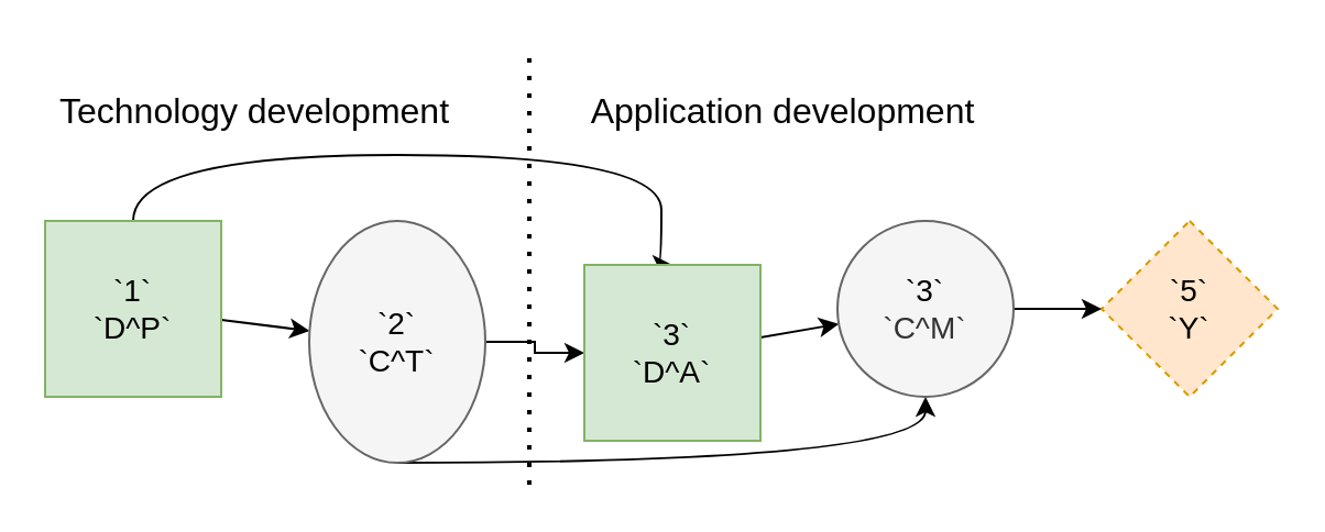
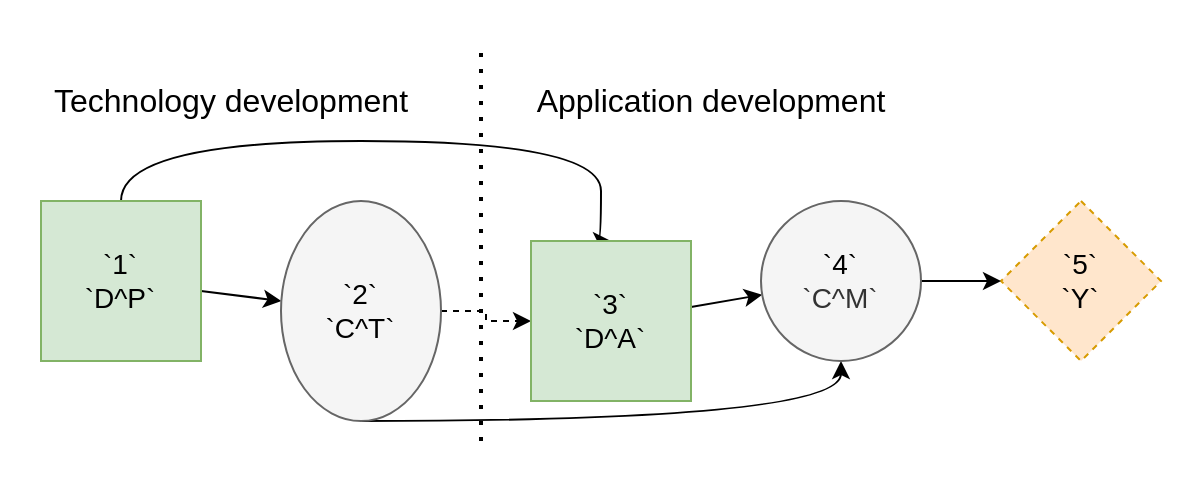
- <mxCell id="12" value="&lt;font style=&quot;font-size: 14px&quot;&gt;&lt;span style=&quot;color: rgb(0 , 0 , 0)&quot;&gt;`3`&lt;/span&gt;&lt;br&gt;`C^M`&lt;/font&gt;" style="ellipse;whiteSpace=wrap;html=1;aspect=fixed;fillColor=#f5f5f5;strokeColor=#666666;fontColor=#333333;fontSize=9;" parent="1" vertex="1"><mxGeometry x="380" y="100" width="80" height="80" as="geometry" /></mxCell>
+ <mxCell id="12" value="&lt;font style=&quot;font-size: 14px&quot;&gt;&lt;span style=&quot;color: rgb(0 , 0 , 0)&quot;&gt;`4`&lt;/span&gt;&lt;br&gt;`C^M`&lt;/font&gt;" style="ellipse;whiteSpace=wrap;html=1;aspect=fixed;fillColor=#f5f5f5;strokeColor=#666666;fontColor=#333333;fontSize=9;" parent="1" vertex="1"><mxGeometry x="380" y="100" width="80" height="80" as="geometry" /></mxCell>
- <mxCell id="5" value="" style="edgeStyle=orthogonalEdgeStyle;rounded=0;orthogonalLoop=1;jettySize=auto;html=1;" parent="1" source="7" target="10" edge="1"><mxGeometry relative="1" as="geometry" /></mxCell>
+ <mxCell id="5" value="" style="edgeStyle=orthogonalEdgeStyle;rounded=0;orthogonalLoop=1;jettySize=auto;html=1;dashed=1;" parent="1" source="7" target="10" edge="1"><mxGeometry relative="1" as="geometry" /></mxCell>
